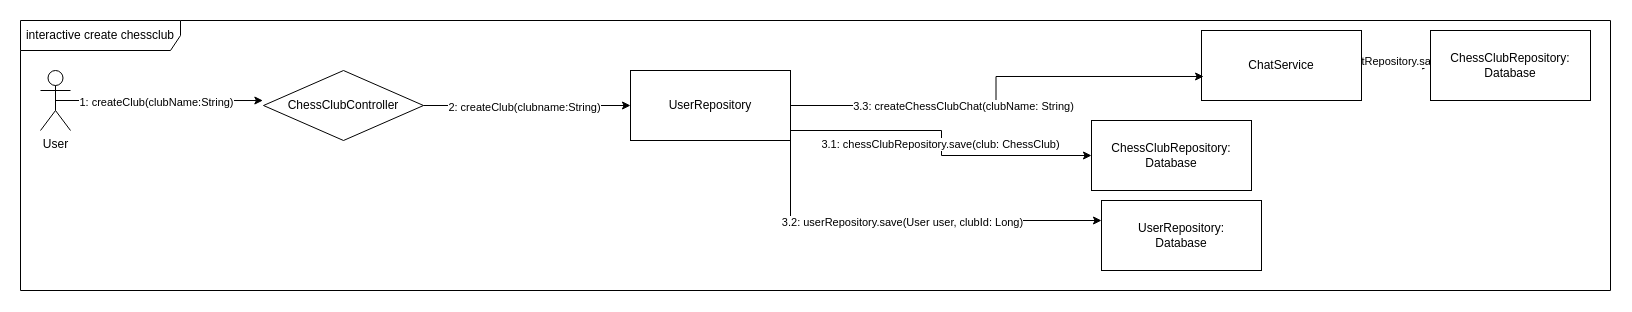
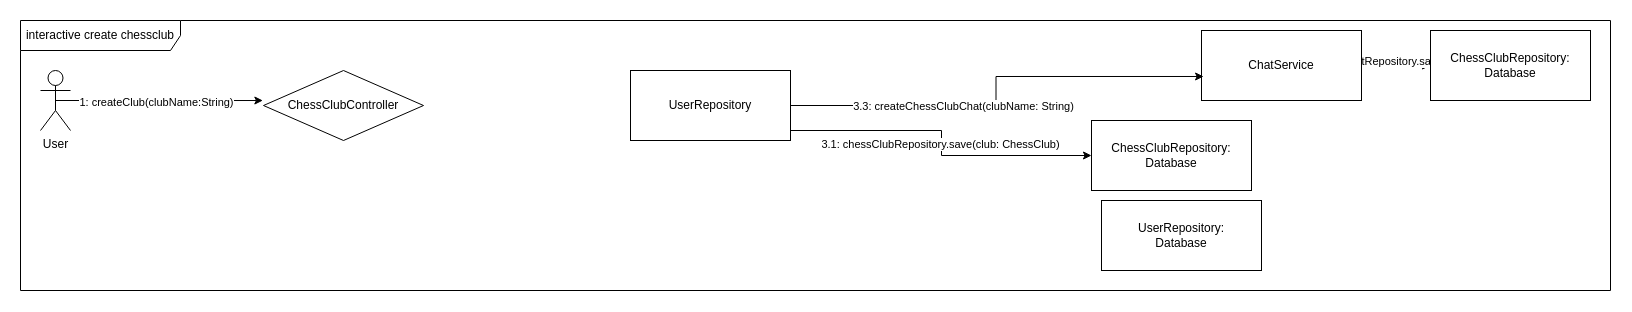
- <mxCell id="4" style="edgeStyle=orthogonalEdgeStyle;rounded=0;orthogonalLoop=1;jettySize=auto;html=1;entryX=0;entryY=0.5;entryDx=0;entryDy=0;" edge="1" parent="2" source="6" target="13"><mxGeometry relative="1" as="geometry" /></mxCell>
- <mxCell id="5" value="2: createClub(clubname:String)" style="edgeLabel;html=1;align=center;verticalAlign=middle;resizable=0;points=[];" vertex="1" connectable="0" parent="4"><mxGeometry x="-0.032" y="-1" relative="1" as="geometry"><mxPoint as="offset" /></mxGeometry></mxCell>
- <mxCell id="11" style="edgeStyle=orthogonalEdgeStyle;rounded=0;orthogonalLoop=1;jettySize=auto;html=1;exitX=1;exitY=1;exitDx=0;exitDy=0;" edge="1" parent="2" source="13" target="15"><mxGeometry relative="1" as="geometry"><Array as="points"><mxPoint x="770" y="200" /></Array></mxGeometry></mxCell>
- <mxCell id="12" value="3.2: userRepository.save(User user, clubId: Long)" style="edgeLabel;html=1;align=center;verticalAlign=middle;resizable=0;points=[];" vertex="1" connectable="0" parent="11"><mxGeometry x="-0.021" y="-1" relative="1" as="geometry"><mxPoint as="offset" /></mxGeometry></mxCell>
